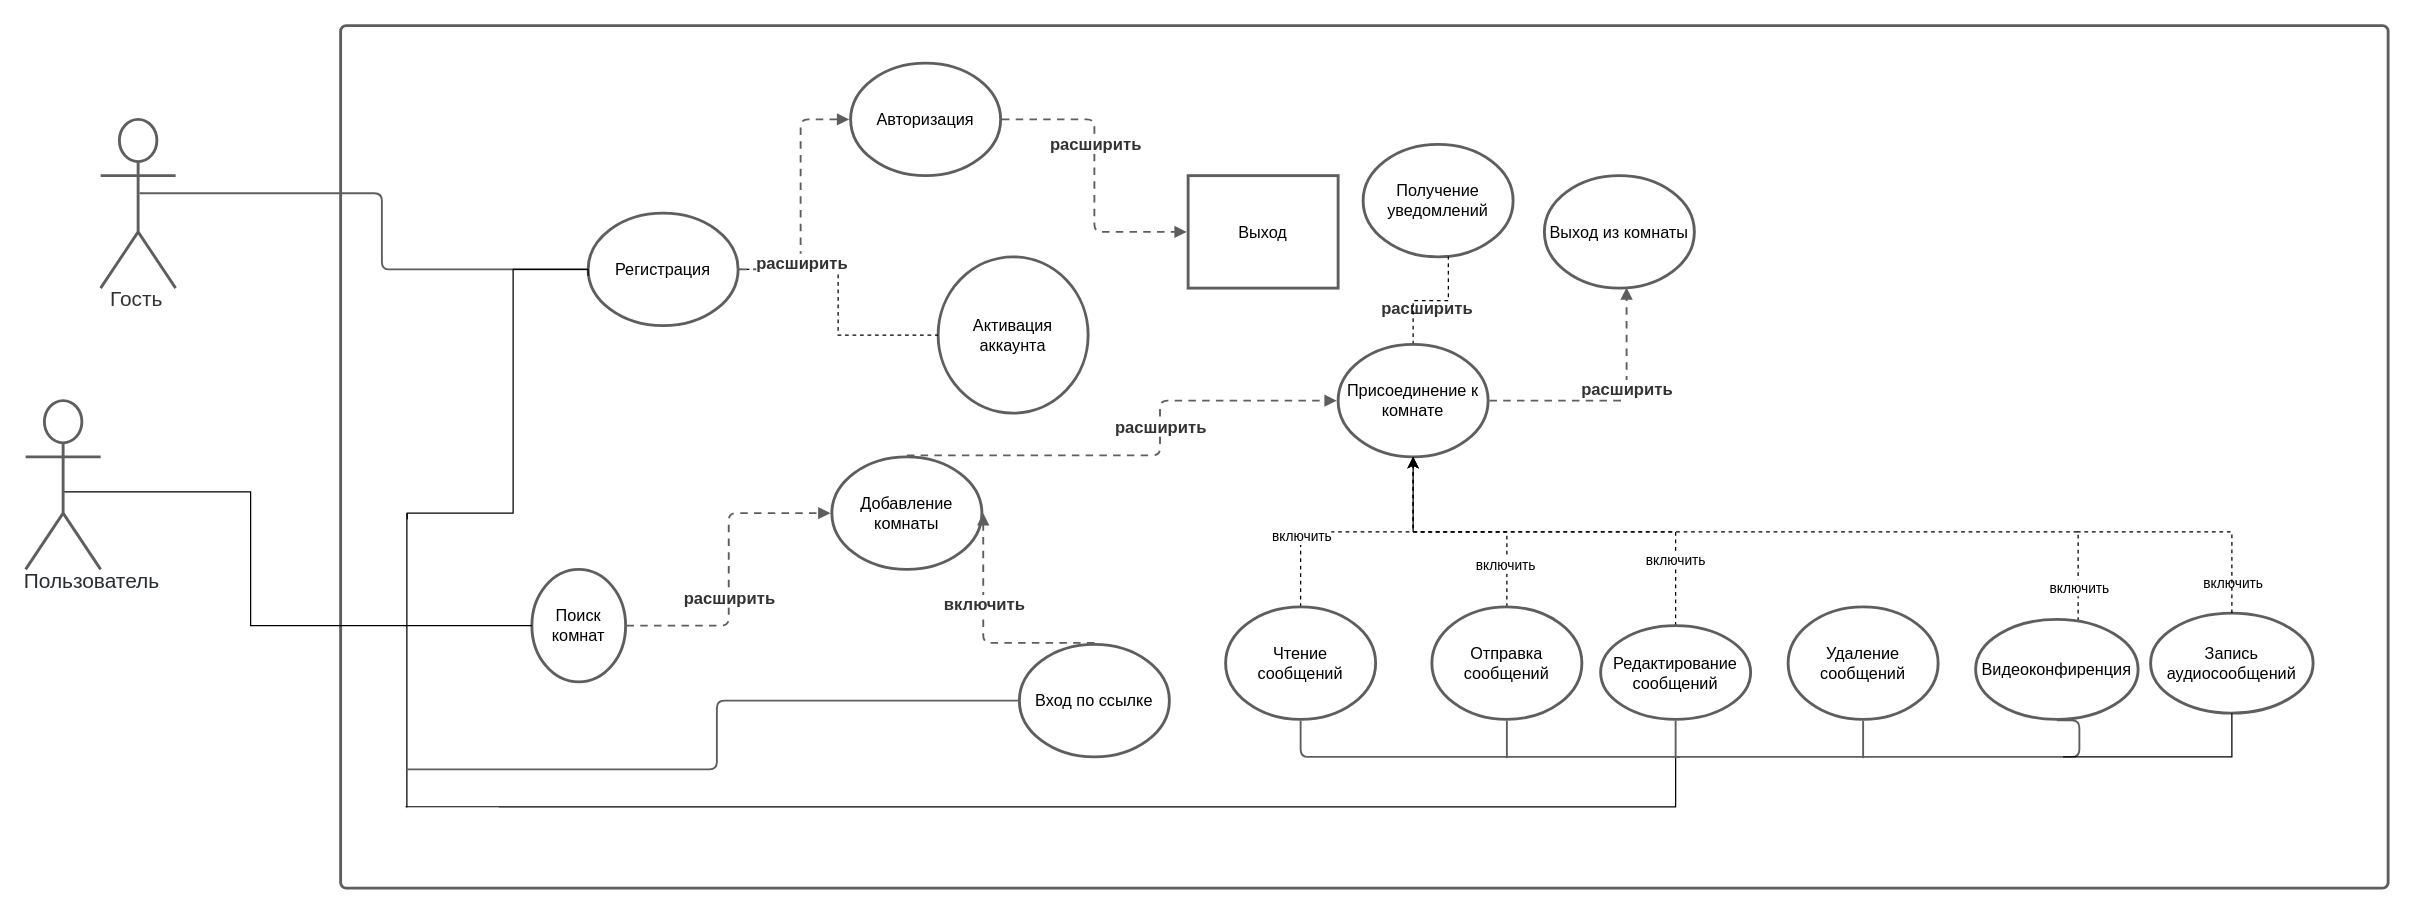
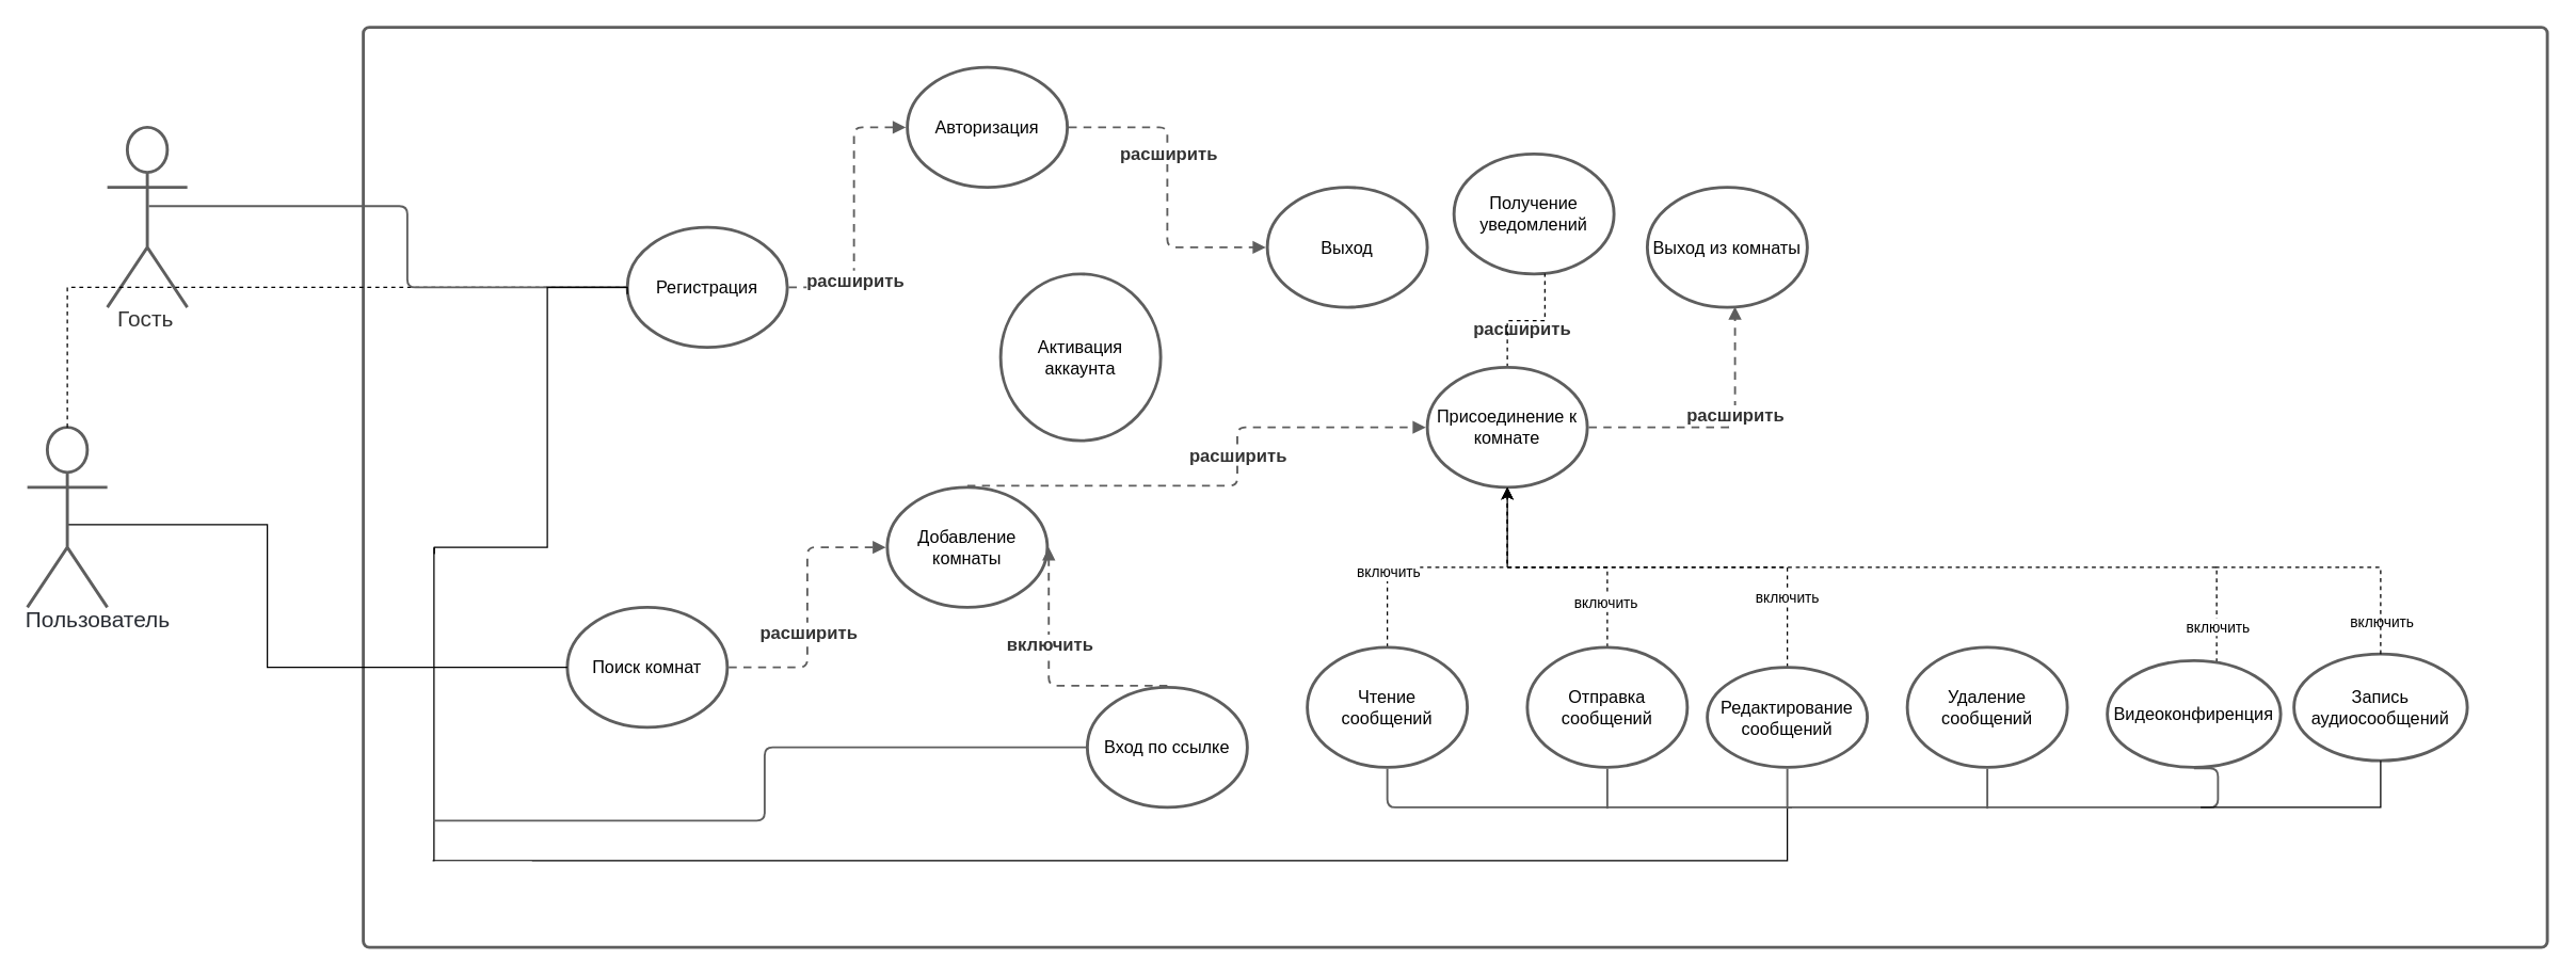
- <mxCell id="21" value="Выход" style="html=1;overflow=block;blockSpacing=1;whiteSpace=wrap;fontSize=13;spacing=3.8;strokeColor=#5e5e5e;strokeOpacity=100;absoluteArcSize=1;arcSize=9;strokeWidth=2.3;rounded=0;" parent="1" vertex="1"><mxGeometry x="950" y="140" width="120" height="90" as="geometry" /></mxCell>
+ <mxCell id="21" value="Выход" style="html=1;overflow=block;blockSpacing=1;whiteSpace=wrap;ellipse;fontSize=13;spacing=3.8;strokeColor=#5e5e5e;strokeOpacity=100;rounded=1;absoluteArcSize=1;arcSize=9;strokeWidth=2.3;" parent="1" vertex="1"><mxGeometry x="950" y="140" width="120" height="90" as="geometry" /></mxCell>
- <mxCell id="15" style="edgeStyle=orthogonalEdgeStyle;rounded=0;orthogonalLoop=1;jettySize=auto;html=1;entryX=0;entryY=0.5;entryDx=0;entryDy=0;endArrow=none;endFill=0;dashed=1;" parent="1" source="16" target="9" edge="1"><mxGeometry relative="1" as="geometry" /></mxCell>
+ <mxCell id="15" style="edgeStyle=orthogonalEdgeStyle;rounded=0;orthogonalLoop=1;jettySize=auto;html=1;endArrow=none;endFill=0;dashed=1;" parent="1" source="16" target="14" edge="1"><mxGeometry relative="1" as="geometry" /></mxCell>
- <mxCell id="23" value="Поиск комнат" style="html=1;overflow=block;blockSpacing=1;whiteSpace=wrap;ellipse;fontSize=13;spacing=3.8;strokeColor=#5e5e5e;strokeOpacity=100;rounded=1;absoluteArcSize=1;arcSize=9;strokeWidth=2.3;" parent="1" vertex="1"><mxGeometry x="425" y="455" width="75" height="90" as="geometry" /></mxCell>
+ <mxCell id="23" value="Поиск комнат" style="html=1;overflow=block;blockSpacing=1;whiteSpace=wrap;ellipse;fontSize=13;spacing=3.8;strokeColor=#5e5e5e;strokeOpacity=100;rounded=1;absoluteArcSize=1;arcSize=9;strokeWidth=2.3;" parent="1" vertex="1"><mxGeometry x="425" y="455" width="120" height="90" as="geometry" /></mxCell>
